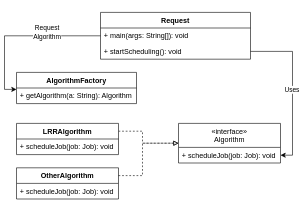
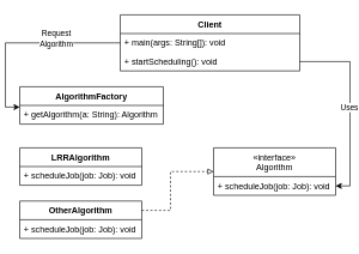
- <mxCell id="9" value="Request" style="swimlane;fontStyle=1;align=center;verticalAlign=top;childLayout=stackLayout;horizontal=1;startSize=26;horizontalStack=0;resizeParent=1;resizeParentMax=0;resizeLast=0;collapsible=1;marginBottom=0;" vertex="1" parent="1"><mxGeometry x="160" y="20" width="250" height="78" as="geometry" /></mxCell>
+ <mxCell id="9" value="Client" style="swimlane;fontStyle=1;align=center;verticalAlign=top;childLayout=stackLayout;horizontal=1;startSize=26;horizontalStack=0;resizeParent=1;resizeParentMax=0;resizeLast=0;collapsible=1;marginBottom=0;" vertex="1" parent="1"><mxGeometry x="160" y="20" width="250" height="78" as="geometry" /></mxCell>
- <mxCell id="2" style="edgeStyle=orthogonalEdgeStyle;rounded=0;orthogonalLoop=1;jettySize=auto;html=1;exitX=1;exitY=0.25;exitDx=0;exitDy=0;entryX=0;entryY=0.5;entryDx=0;entryDy=0;dashed=1;endArrow=block;endFill=0;" edge="1" parent="1" source="3" target="5"><mxGeometry relative="1" as="geometry"><Array as="points"><mxPoint x="230" y="238" /></Array></mxGeometry></mxCell>
